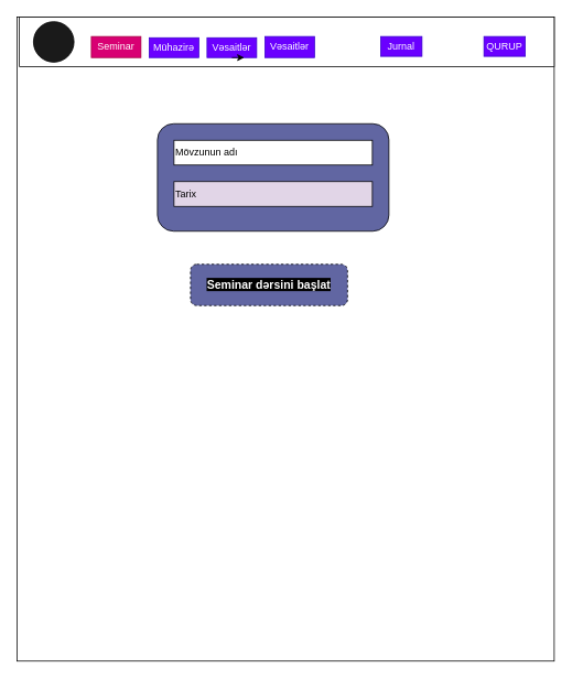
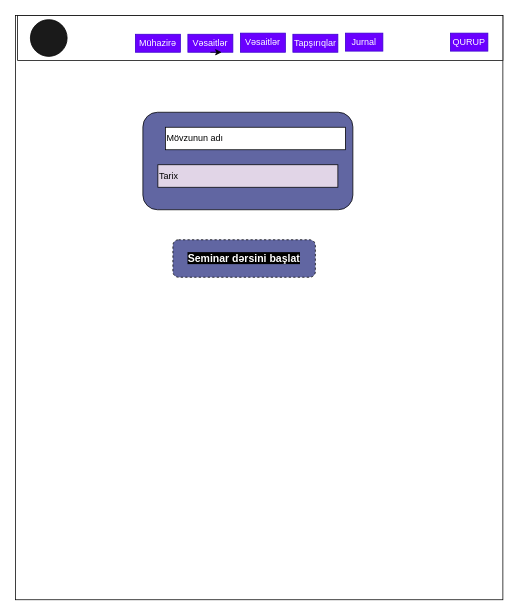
- <mxCell id="17" value="QURUP" style="text;html=1;strokeColor=#3700CC;fillColor=#6a00ff;align=center;verticalAlign=middle;whiteSpace=wrap;rounded=0;fontColor=#ffffff;" vertex="1" parent="1"><mxGeometry x="585" y="43.5" width="50" height="24" as="geometry" /></mxCell>
+ <mxCell id="17" value="QURUP" style="text;html=1;strokeColor=#3700CC;fillColor=#6a00ff;align=center;verticalAlign=middle;whiteSpace=wrap;rounded=0;fontColor=#ffffff;" vertex="1" parent="1"><mxGeometry x="600" y="43.5" width="50" height="24" as="geometry" /></mxCell>
- <mxCell id="8" value="Seminar" style="text;html=1;strokeColor=#A50040;fillColor=#d80073;align=center;verticalAlign=middle;whiteSpace=wrap;rounded=0;fontColor=#ffffff;" parent="1" vertex="1"><mxGeometry x="110" y="43.5" width="60" height="25.5" as="geometry" /></mxCell>
+ <mxCell id="13" value="Tapşırıqlar" style="text;html=1;strokeColor=#3700CC;fillColor=#6a00ff;align=center;verticalAlign=middle;whiteSpace=wrap;rounded=0;fontColor=#ffffff;" parent="1" vertex="1"><mxGeometry x="390" y="45" width="60" height="24" as="geometry" /></mxCell>
- <mxCell id="15" value="Mövzunun adı&amp;nbsp;" style="rounded=0;whiteSpace=wrap;html=1;align=left;" vertex="1" parent="1"><mxGeometry x="210" y="169" width="240" height="30" as="geometry" /></mxCell>
+ <mxCell id="15" value="Mövzunun adı&amp;nbsp;" style="rounded=0;whiteSpace=wrap;html=1;align=left;" vertex="1" parent="1"><mxGeometry x="220" y="169" width="240" height="30" as="geometry" /></mxCell>
